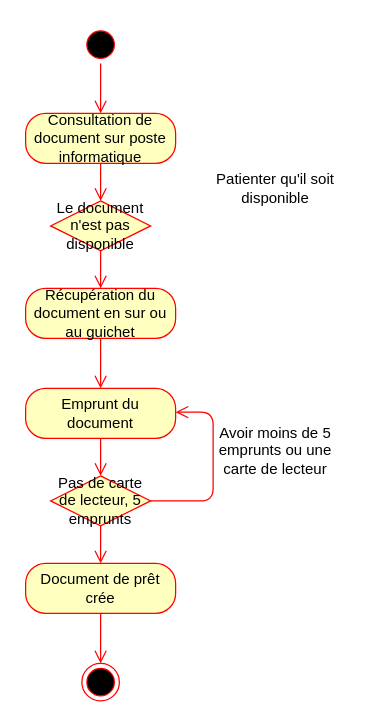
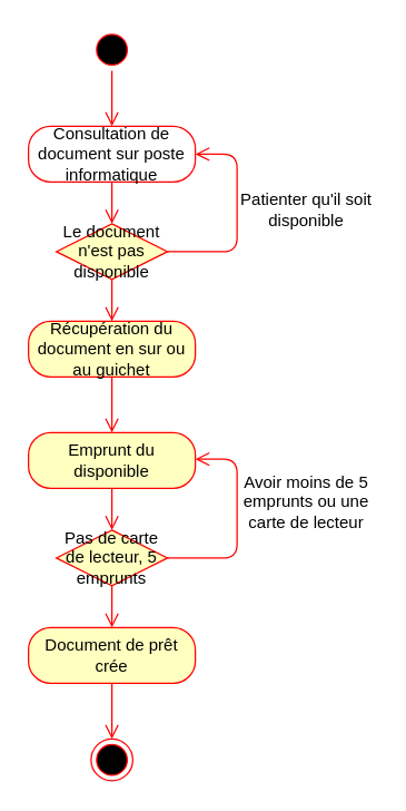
- <mxCell id="2" value="Consultation de document sur poste informatique" style="rounded=1;whiteSpace=wrap;html=1;arcSize=40;fontColor=#000000;fillColor=#ffffc0;strokeColor=#ff0000;" vertex="1" parent="1"><mxGeometry x="20" y="90" width="120" height="40" as="geometry" /></mxCell>
+ <mxCell id="2" value="Consultation de document sur poste informatique" style="rounded=1;whiteSpace=wrap;html=1;arcSize=40;fontColor=#000000;fillColor=#ffffff;strokeColor=#ff0000;" vertex="1" parent="1"><mxGeometry x="20" y="90" width="120" height="40" as="geometry" /></mxCell>
+ <mxCell id="9" value="" style="edgeStyle=orthogonalEdgeStyle;html=1;align=left;verticalAlign=bottom;endArrow=open;endSize=8;strokeColor=#ff0000;entryX=1;entryY=0.5;entryDx=0;entryDy=0;" edge="1" source="8" parent="1" target="2"><mxGeometry x="-1" relative="1" as="geometry"><mxPoint x="220" y="180" as="targetPoint" /><Array as="points"><mxPoint x="170" y="180" /><mxPoint x="170" y="110" /></Array></mxGeometry></mxCell>
- <mxCell id="12" value="Emprunt du document" style="rounded=1;whiteSpace=wrap;html=1;arcSize=40;fontColor=#000000;fillColor=#ffffc0;strokeColor=#ff0000;" vertex="1" parent="1"><mxGeometry x="20" y="310" width="120" height="40" as="geometry" /></mxCell>
+ <mxCell id="12" value="Emprunt du disponible" style="rounded=1;whiteSpace=wrap;html=1;arcSize=40;fontColor=#000000;fillColor=#ffffc0;strokeColor=#ff0000;" vertex="1" parent="1"><mxGeometry x="20" y="310" width="120" height="40" as="geometry" /></mxCell>
